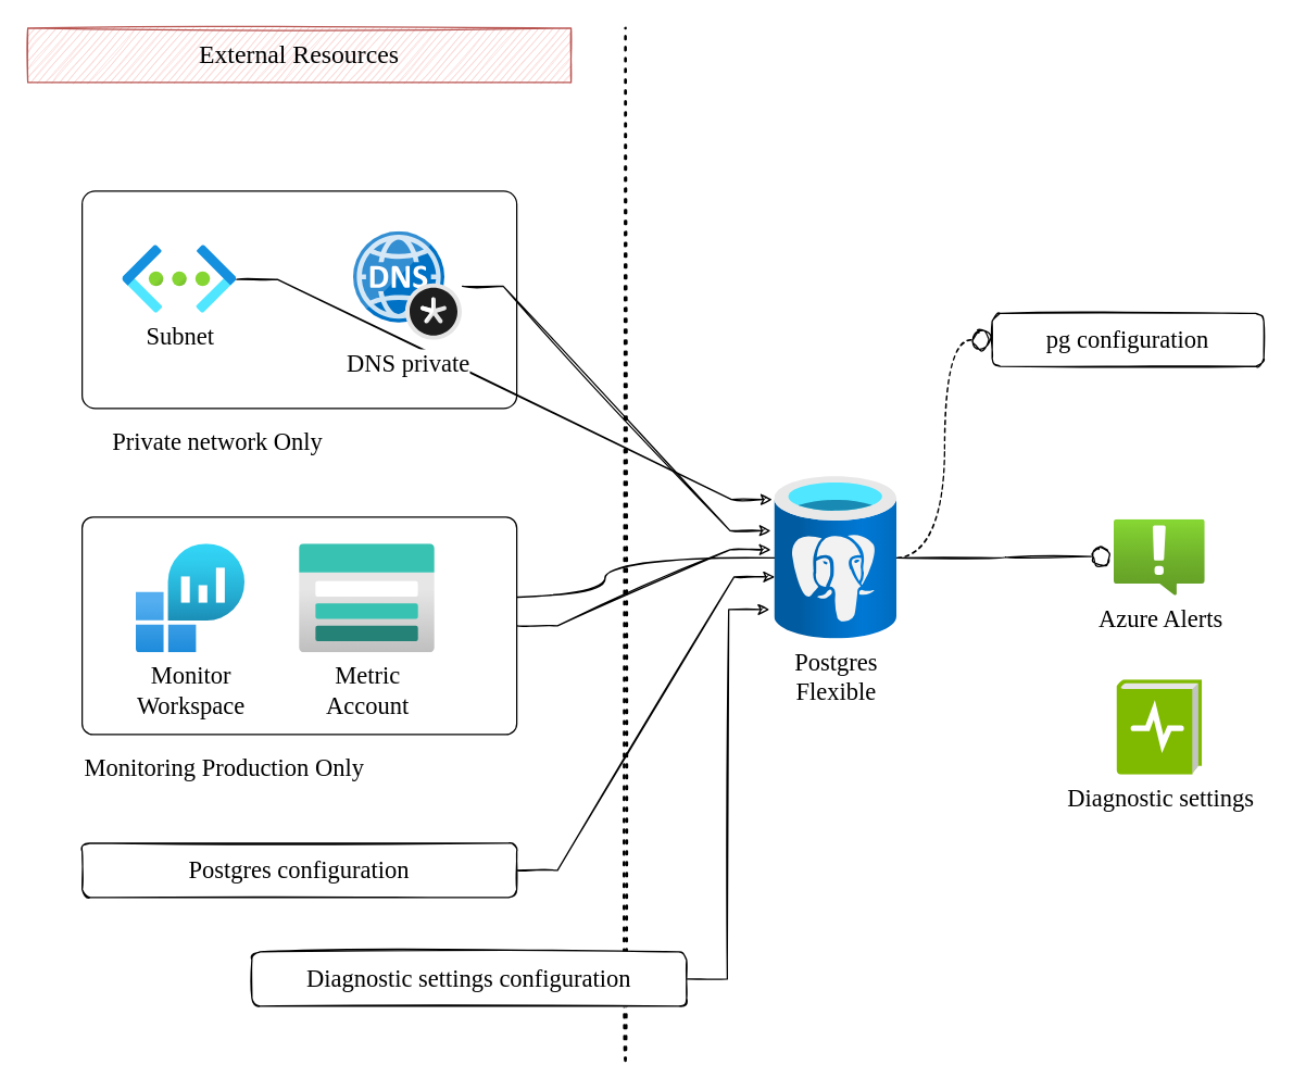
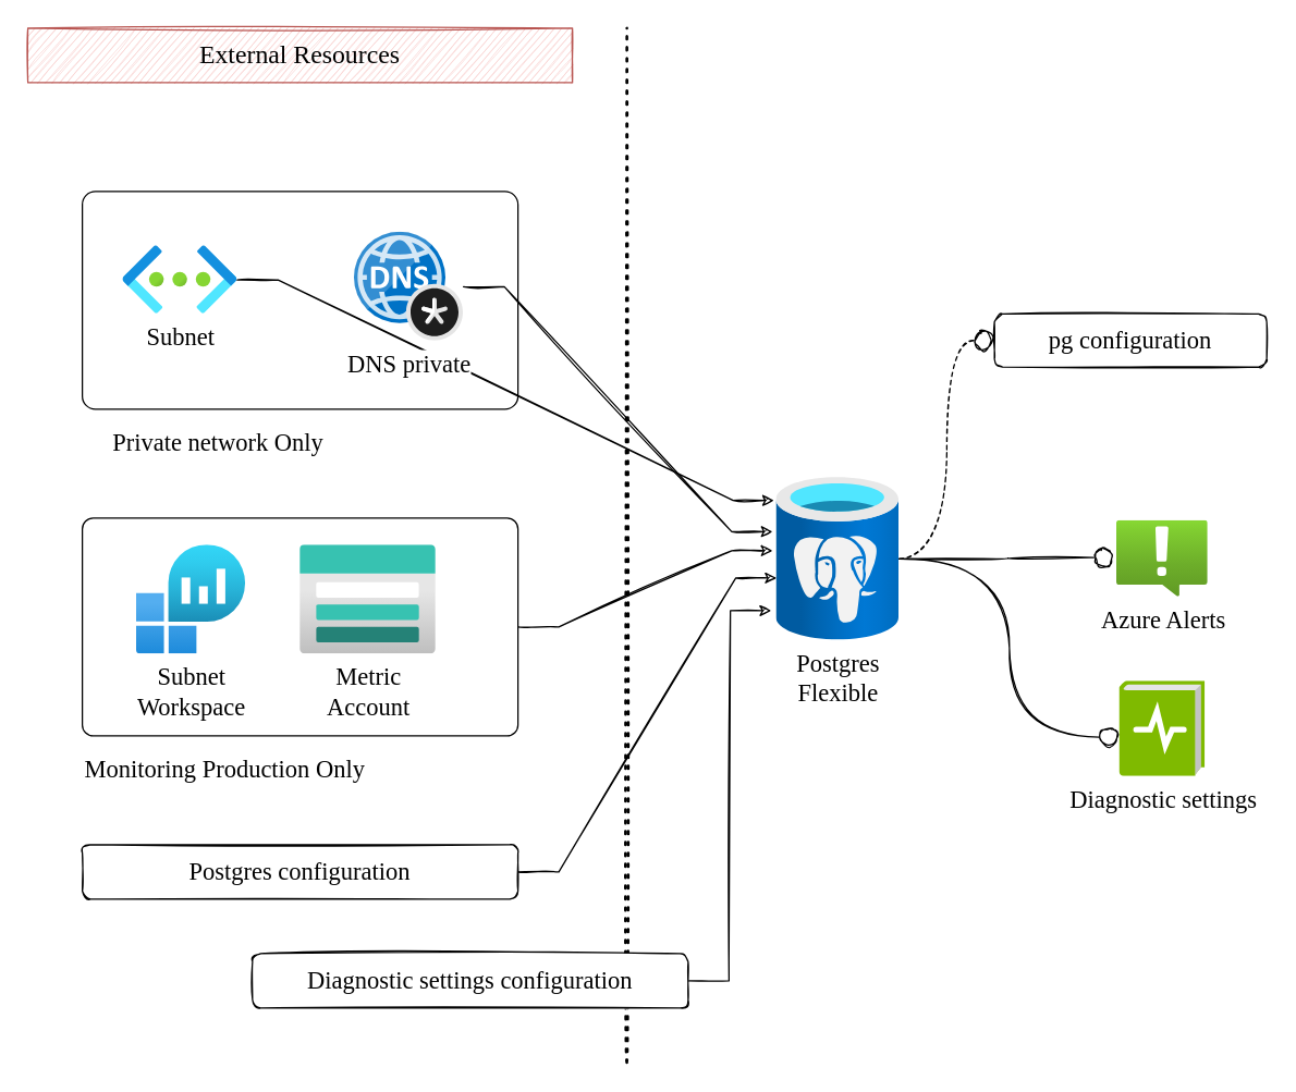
- <mxCell id="7" style="edgeStyle=orthogonalEdgeStyle;curved=1;rounded=0;sketch=1;orthogonalLoop=1;jettySize=auto;html=1;fontFamily=Architects Daughter;fontSource=https%3A%2F%2Ffonts.googleapis.com%2Fcss%3Ffamily%3DArchitects%2BDaughter;fontSize=18;endArrow=circle;endFill=0;" edge="1" parent="1" source="8" target="22"><mxGeometry relative="1" as="geometry" /></mxCell>
+ <mxCell id="7" style="edgeStyle=orthogonalEdgeStyle;curved=1;rounded=0;sketch=1;orthogonalLoop=1;jettySize=auto;html=1;entryX=0;entryY=0.586;entryDx=0;entryDy=0;entryPerimeter=0;fontFamily=Architects Daughter;fontSource=https%3A%2F%2Ffonts.googleapis.com%2Fcss%3Ffamily%3DArchitects%2BDaughter;fontSize=18;endArrow=circle;endFill=0;" edge="1" parent="1" source="8" target="25"><mxGeometry relative="1" as="geometry" /></mxCell>
- <mxCell id="21" value="Monitor&lt;br&gt;Workspace" style="aspect=fixed;html=1;points=[];align=center;image;fontSize=18;image=img/lib/azure2/analytics/Log_Analytics_Workspaces.svg;sketch=1;fontFamily=Architects Daughter;fontSource=https%3A%2F%2Ffonts.googleapis.com%2Fcss%3Ffamily%3DArchitects%2BDaughter;" vertex="1" parent="1"><mxGeometry x="100" y="400" width="80" height="80" as="geometry" /></mxCell>
+ <mxCell id="21" value="Subnet&lt;br&gt;Workspace" style="aspect=fixed;html=1;points=[];align=center;image;fontSize=18;image=img/lib/azure2/analytics/Log_Analytics_Workspaces.svg;sketch=1;fontFamily=Architects Daughter;fontSource=https%3A%2F%2Ffonts.googleapis.com%2Fcss%3Ffamily%3DArchitects%2BDaughter;" vertex="1" parent="1"><mxGeometry x="100" y="400" width="80" height="80" as="geometry" /></mxCell>
